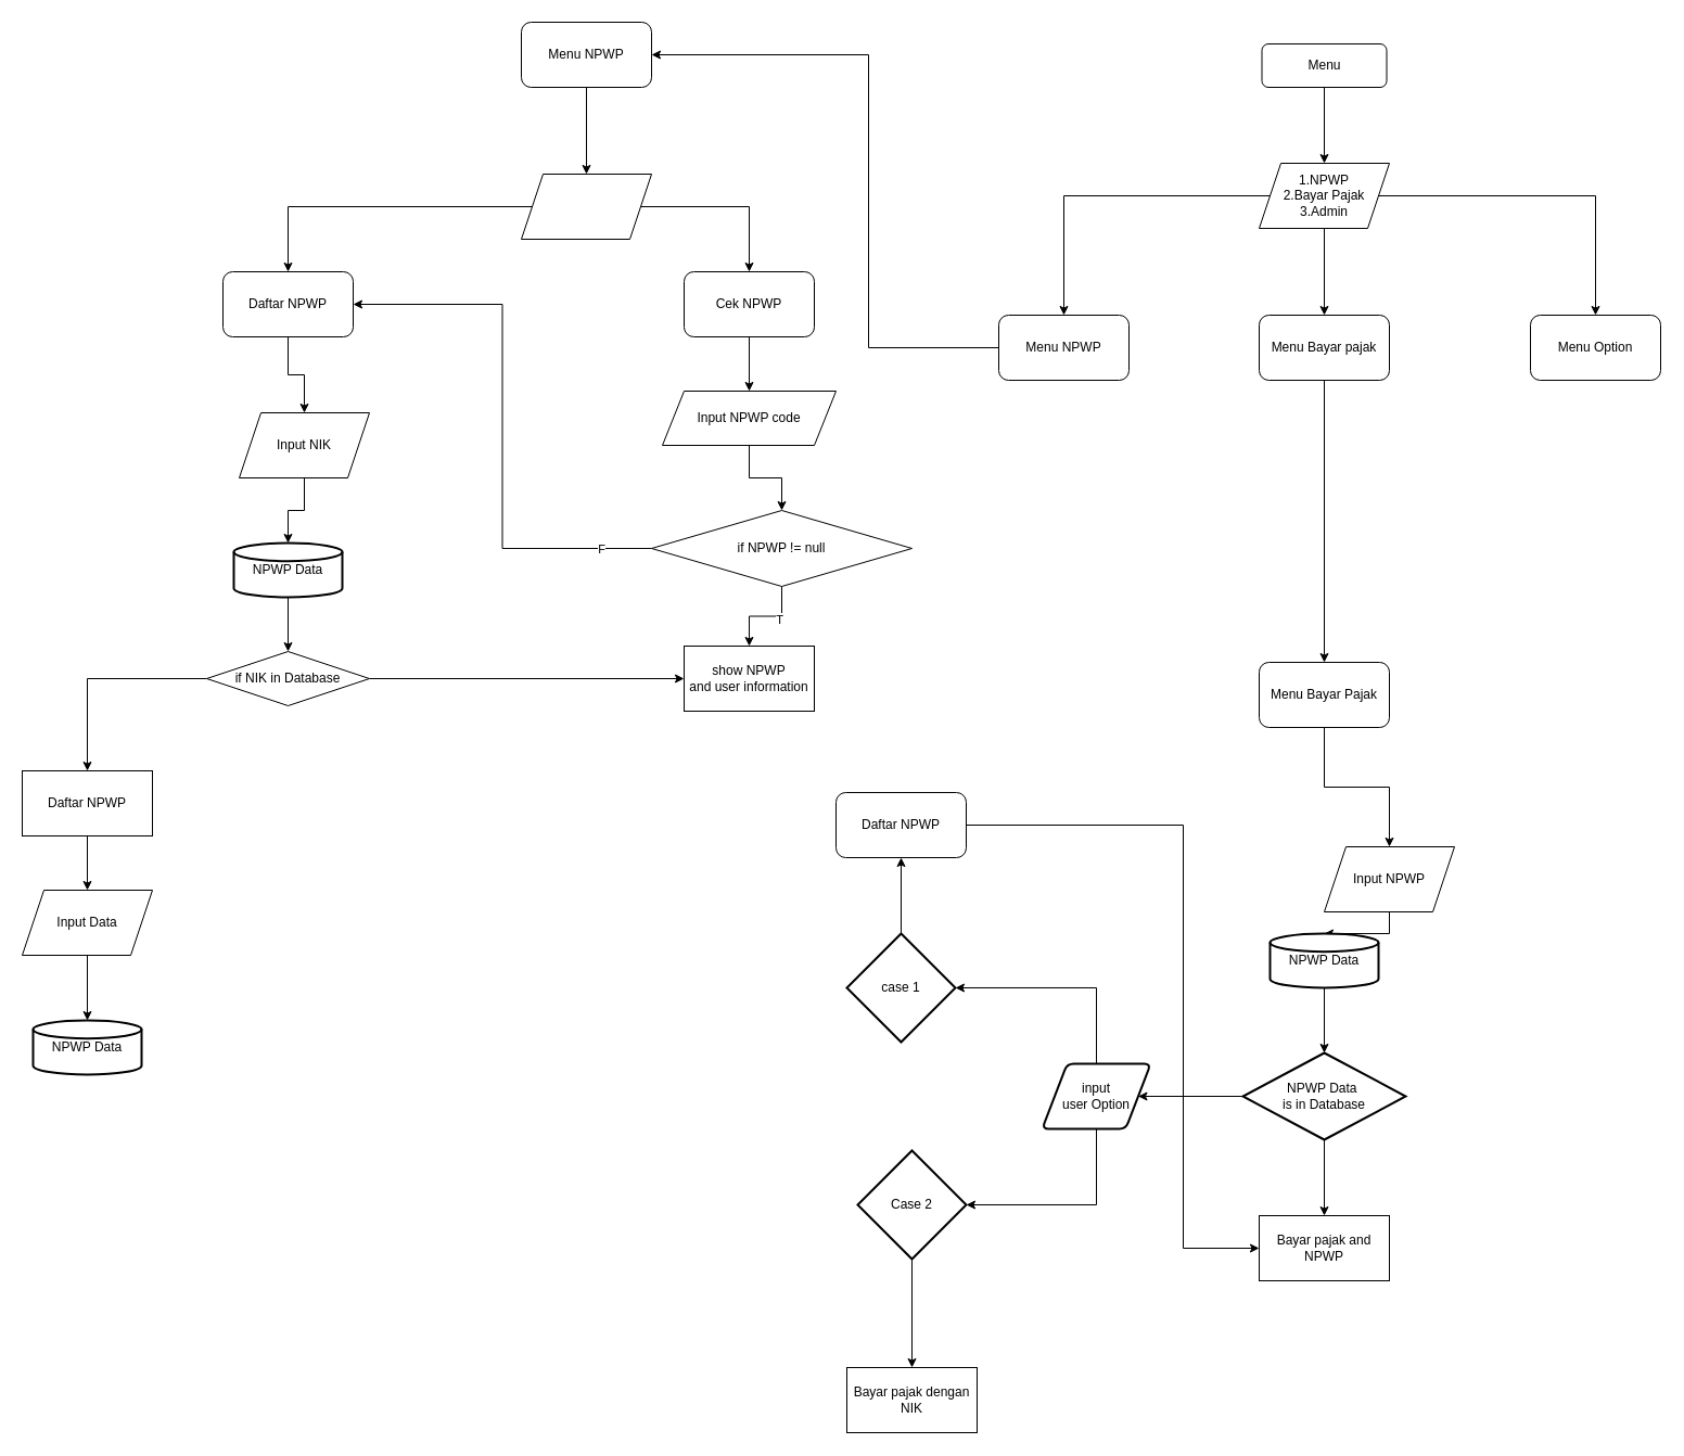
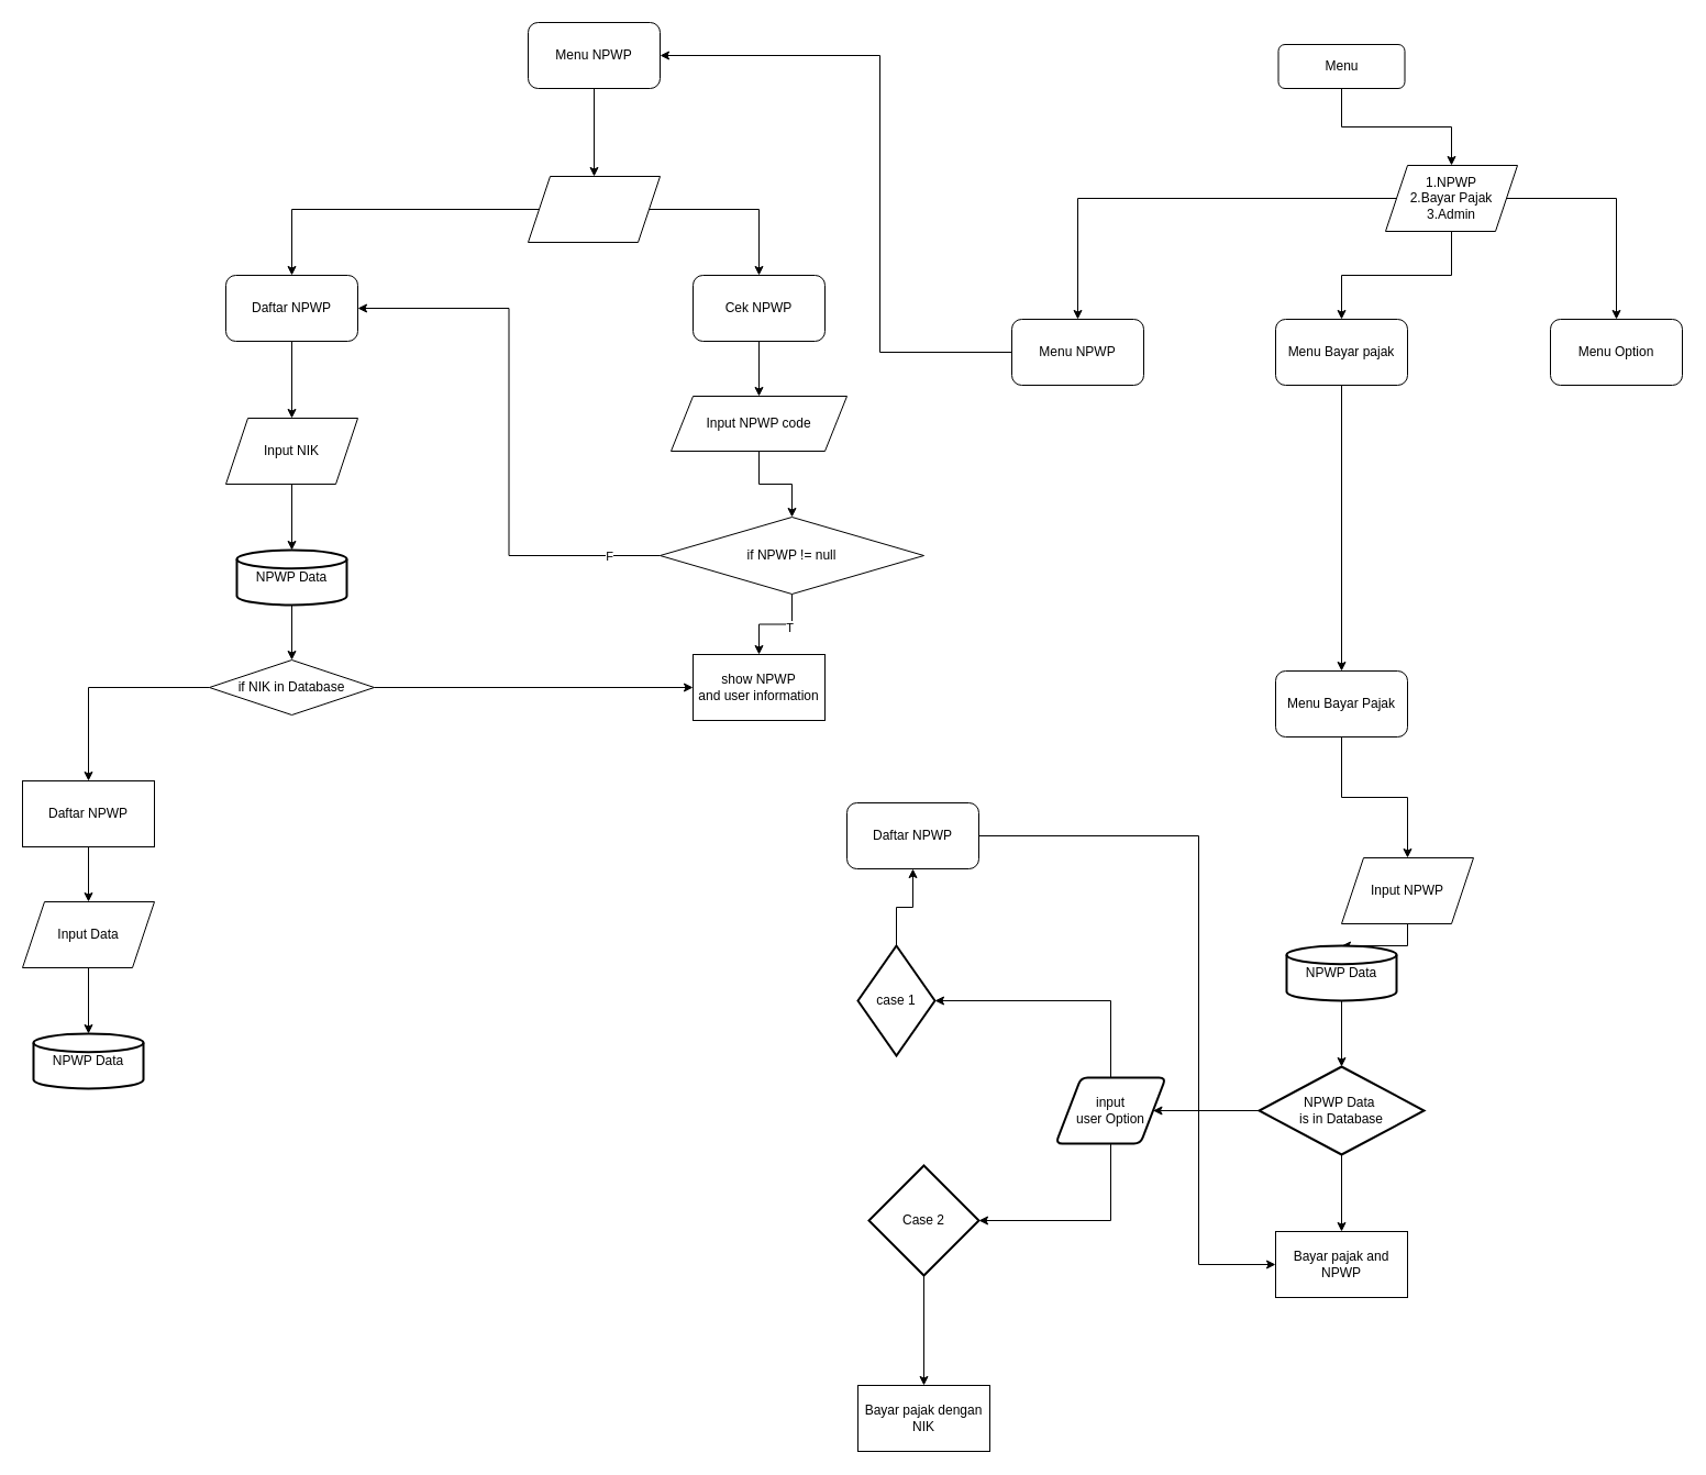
- <mxCell id="7" value="1.NPWP&lt;div&gt;2.Bayar Pajak&lt;/div&gt;&lt;div&gt;3.Admin&lt;/div&gt;" style="shape=parallelogram;perimeter=parallelogramPerimeter;whiteSpace=wrap;html=1;fixedSize=1;" vertex="1" parent="1"><mxGeometry x="1160" y="150" width="120" height="60" as="geometry" /></mxCell>
+ <mxCell id="7" value="1.NPWP&lt;div&gt;2.Bayar Pajak&lt;/div&gt;&lt;div&gt;3.Admin&lt;/div&gt;" style="shape=parallelogram;perimeter=parallelogramPerimeter;whiteSpace=wrap;html=1;fixedSize=1;" vertex="1" parent="1"><mxGeometry x="1260" y="150" width="120" height="60" as="geometry" /></mxCell>
- <mxCell id="31" value="Input NIK" style="shape=parallelogram;perimeter=parallelogramPerimeter;whiteSpace=wrap;html=1;fixedSize=1;" vertex="1" parent="1"><mxGeometry x="220" y="380" width="120" height="60" as="geometry" /></mxCell>
+ <mxCell id="31" value="Input NIK" style="shape=parallelogram;perimeter=parallelogramPerimeter;whiteSpace=wrap;html=1;fixedSize=1;" vertex="1" parent="1"><mxGeometry x="205" y="380" width="120" height="60" as="geometry" /></mxCell>
- <mxCell id="54" value="case 1" style="strokeWidth=2;html=1;shape=mxgraph.flowchart.decision;whiteSpace=wrap;" vertex="1" parent="1"><mxGeometry x="780" y="860" width="100" height="100" as="geometry" /></mxCell>
+ <mxCell id="54" value="case 1" style="strokeWidth=2;html=1;shape=mxgraph.flowchart.decision;whiteSpace=wrap;" vertex="1" parent="1"><mxGeometry x="780" y="860" width="70" height="100" as="geometry" /></mxCell>
